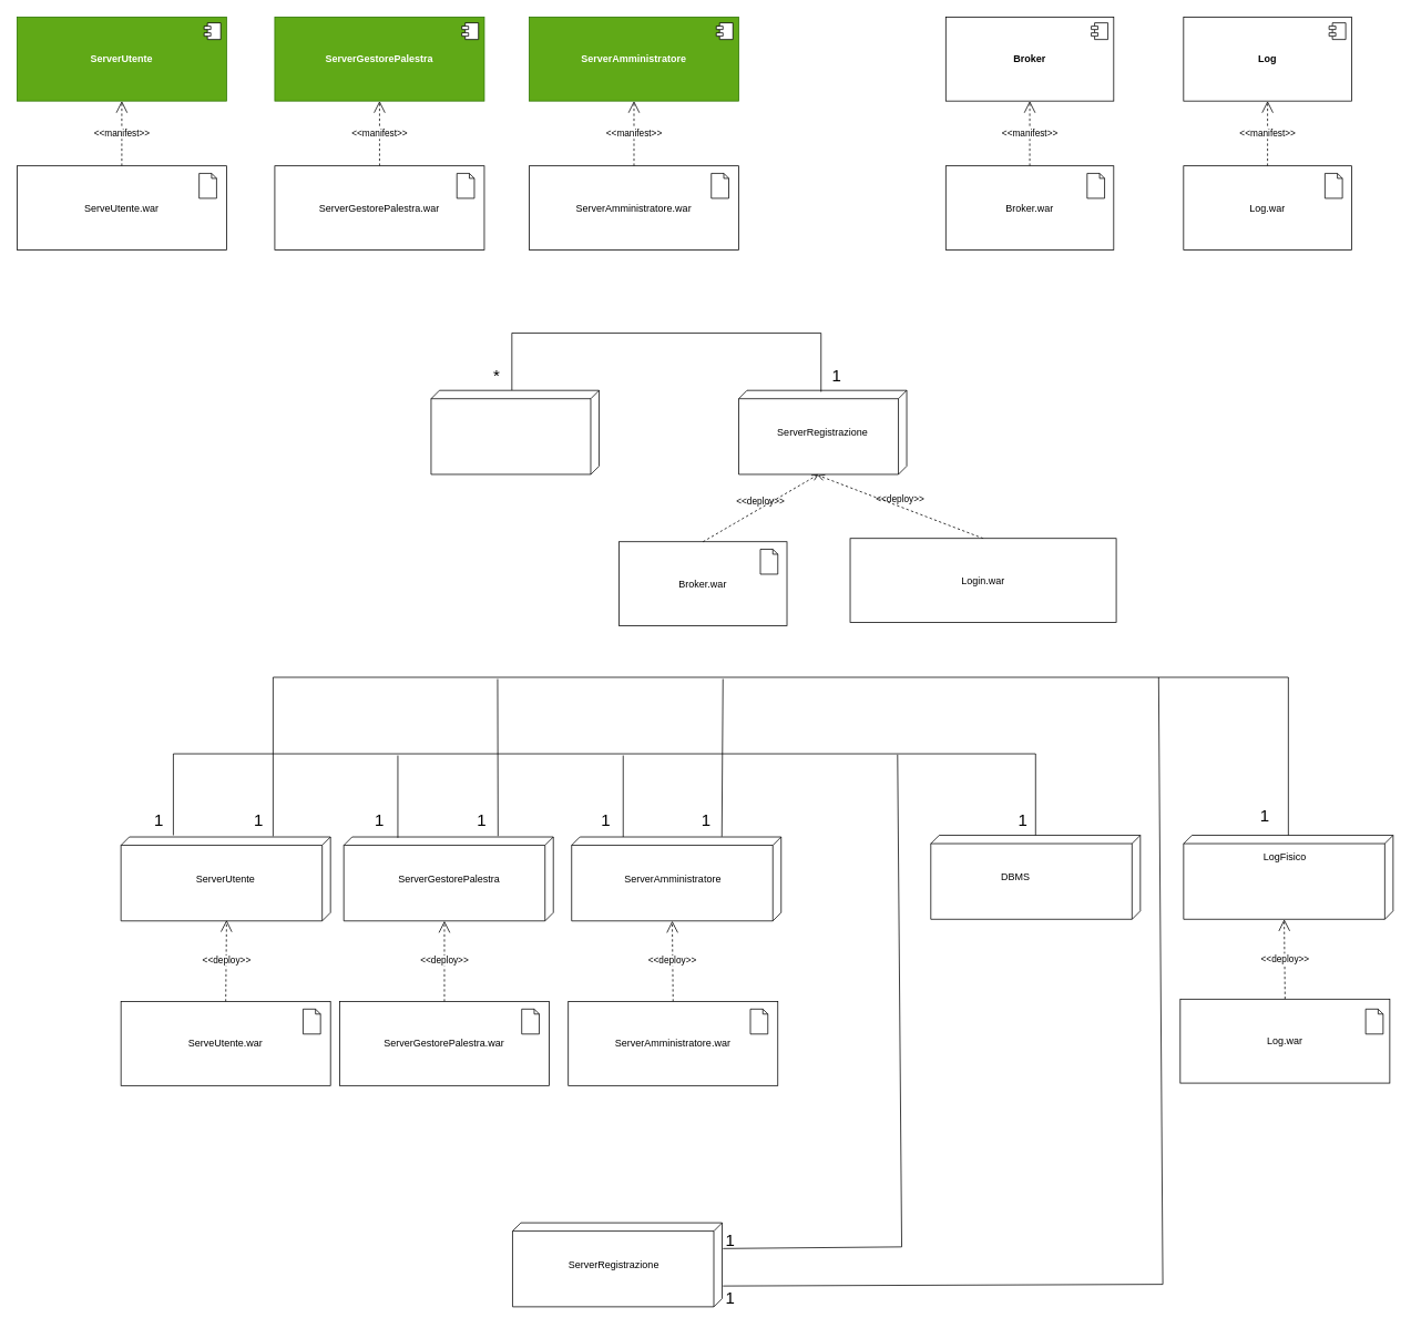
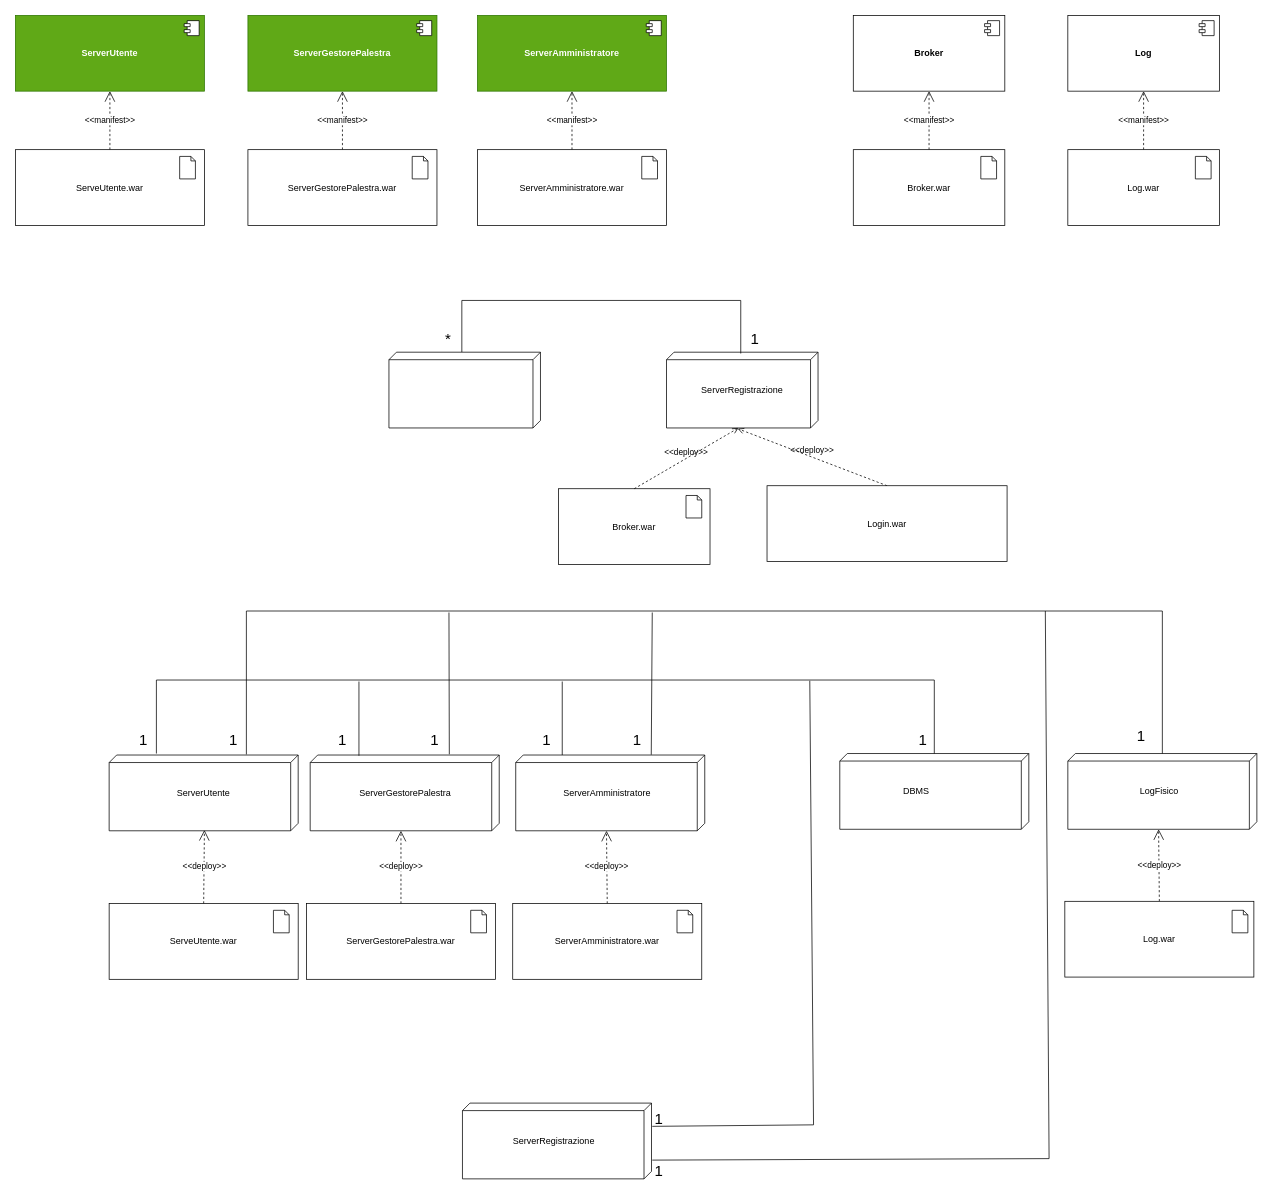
- <mxCell id="56" value="LogFisico" style="text;html=1;align=center;verticalAlign=middle;whiteSpace=wrap;rounded=0;" vertex="1" parent="1"><mxGeometry x="1515" y="1014.5" width="60" height="30" as="geometry" /></mxCell>
+ <mxCell id="56" value="LogFisico" style="text;html=1;align=center;verticalAlign=middle;whiteSpace=wrap;rounded=0;" vertex="1" parent="1"><mxGeometry x="1515" y="1039.5" width="60" height="30" as="geometry" /></mxCell>
